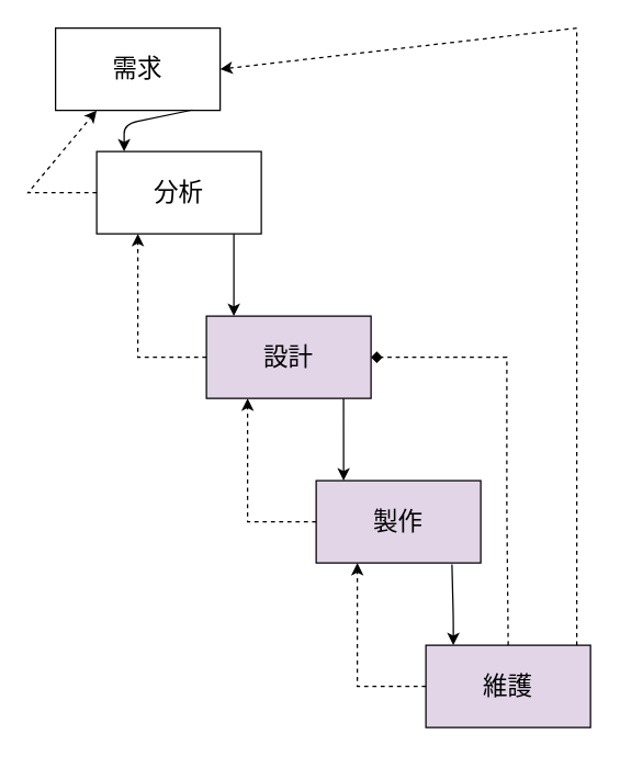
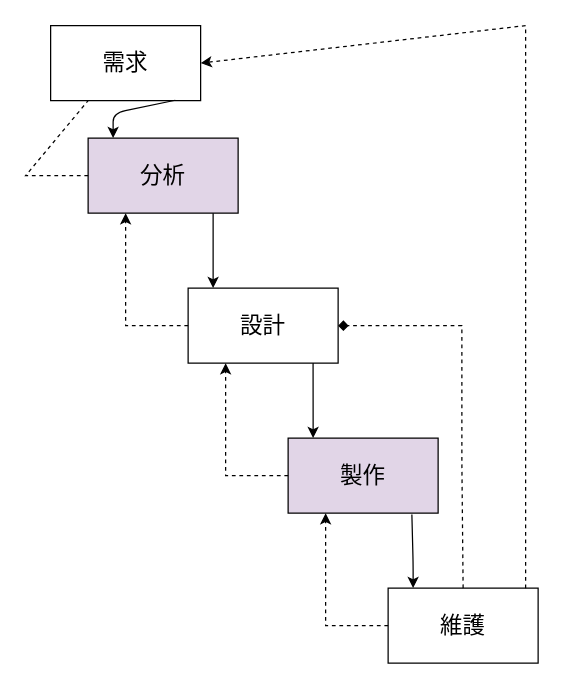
- <mxCell id="11" value="" style="endArrow=classic;html=1;exitX=0;exitY=0.5;exitDx=0;exitDy=0;rounded=0;dashed=1;entryX=0.25;entryY=1;entryDx=0;entryDy=0;" parent="1" source="3" target="2" edge="1"><mxGeometry width="50" height="50" relative="1" as="geometry"><mxPoint x="70" y="140" as="sourcePoint" /><mxPoint x="20" y="70" as="targetPoint" /><Array as="points"><mxPoint x="20" y="140" /></Array></mxGeometry></mxCell>
+ <mxCell id="11" value="" style="endArrow=none;html=1;exitX=0;exitY=0.5;exitDx=0;exitDy=0;rounded=0;dashed=1;entryX=0.25;entryY=1;entryDx=0;entryDy=0;" parent="1" source="3" target="2" edge="1"><mxGeometry width="50" height="50" relative="1" as="geometry"><mxPoint x="70" y="140" as="sourcePoint" /><mxPoint x="20" y="70" as="targetPoint" /><Array as="points"><mxPoint x="20" y="140" /></Array></mxGeometry></mxCell>
- <mxCell id="3" value="&lt;font style=&quot;font-size: 18px;&quot;&gt;分析&lt;/font&gt;" style="rounded=0;whiteSpace=wrap;html=1;" parent="1" vertex="1"><mxGeometry x="70" y="110" width="120" height="60" as="geometry" /></mxCell>
+ <mxCell id="3" value="&lt;font style=&quot;font-size: 18px;&quot;&gt;分析&lt;/font&gt;" style="rounded=0;whiteSpace=wrap;html=1;fillColor=#e1d5e7;" parent="1" vertex="1"><mxGeometry x="70" y="110" width="120" height="60" as="geometry" /></mxCell>
- <mxCell id="4" value="&lt;font style=&quot;font-size: 18px;&quot;&gt;設計&lt;/font&gt;" style="rounded=0;whiteSpace=wrap;html=1;fillColor=#e1d5e7;" parent="1" vertex="1"><mxGeometry x="150" y="230" width="120" height="60" as="geometry" /></mxCell>
+ <mxCell id="4" value="&lt;font style=&quot;font-size: 18px;&quot;&gt;設計&lt;/font&gt;" style="rounded=0;whiteSpace=wrap;html=1;" parent="1" vertex="1"><mxGeometry x="150" y="230" width="120" height="60" as="geometry" /></mxCell>
- <mxCell id="6" value="&lt;font style=&quot;font-size: 18px;&quot;&gt;維護&lt;/font&gt;" style="rounded=0;whiteSpace=wrap;html=1;fillColor=#e1d5e7;" parent="1" vertex="1"><mxGeometry x="310" y="470" width="120" height="60" as="geometry" /></mxCell>
+ <mxCell id="6" value="&lt;font style=&quot;font-size: 18px;&quot;&gt;維護&lt;/font&gt;" style="rounded=0;whiteSpace=wrap;html=1;" parent="1" vertex="1"><mxGeometry x="310" y="470" width="120" height="60" as="geometry" /></mxCell>
